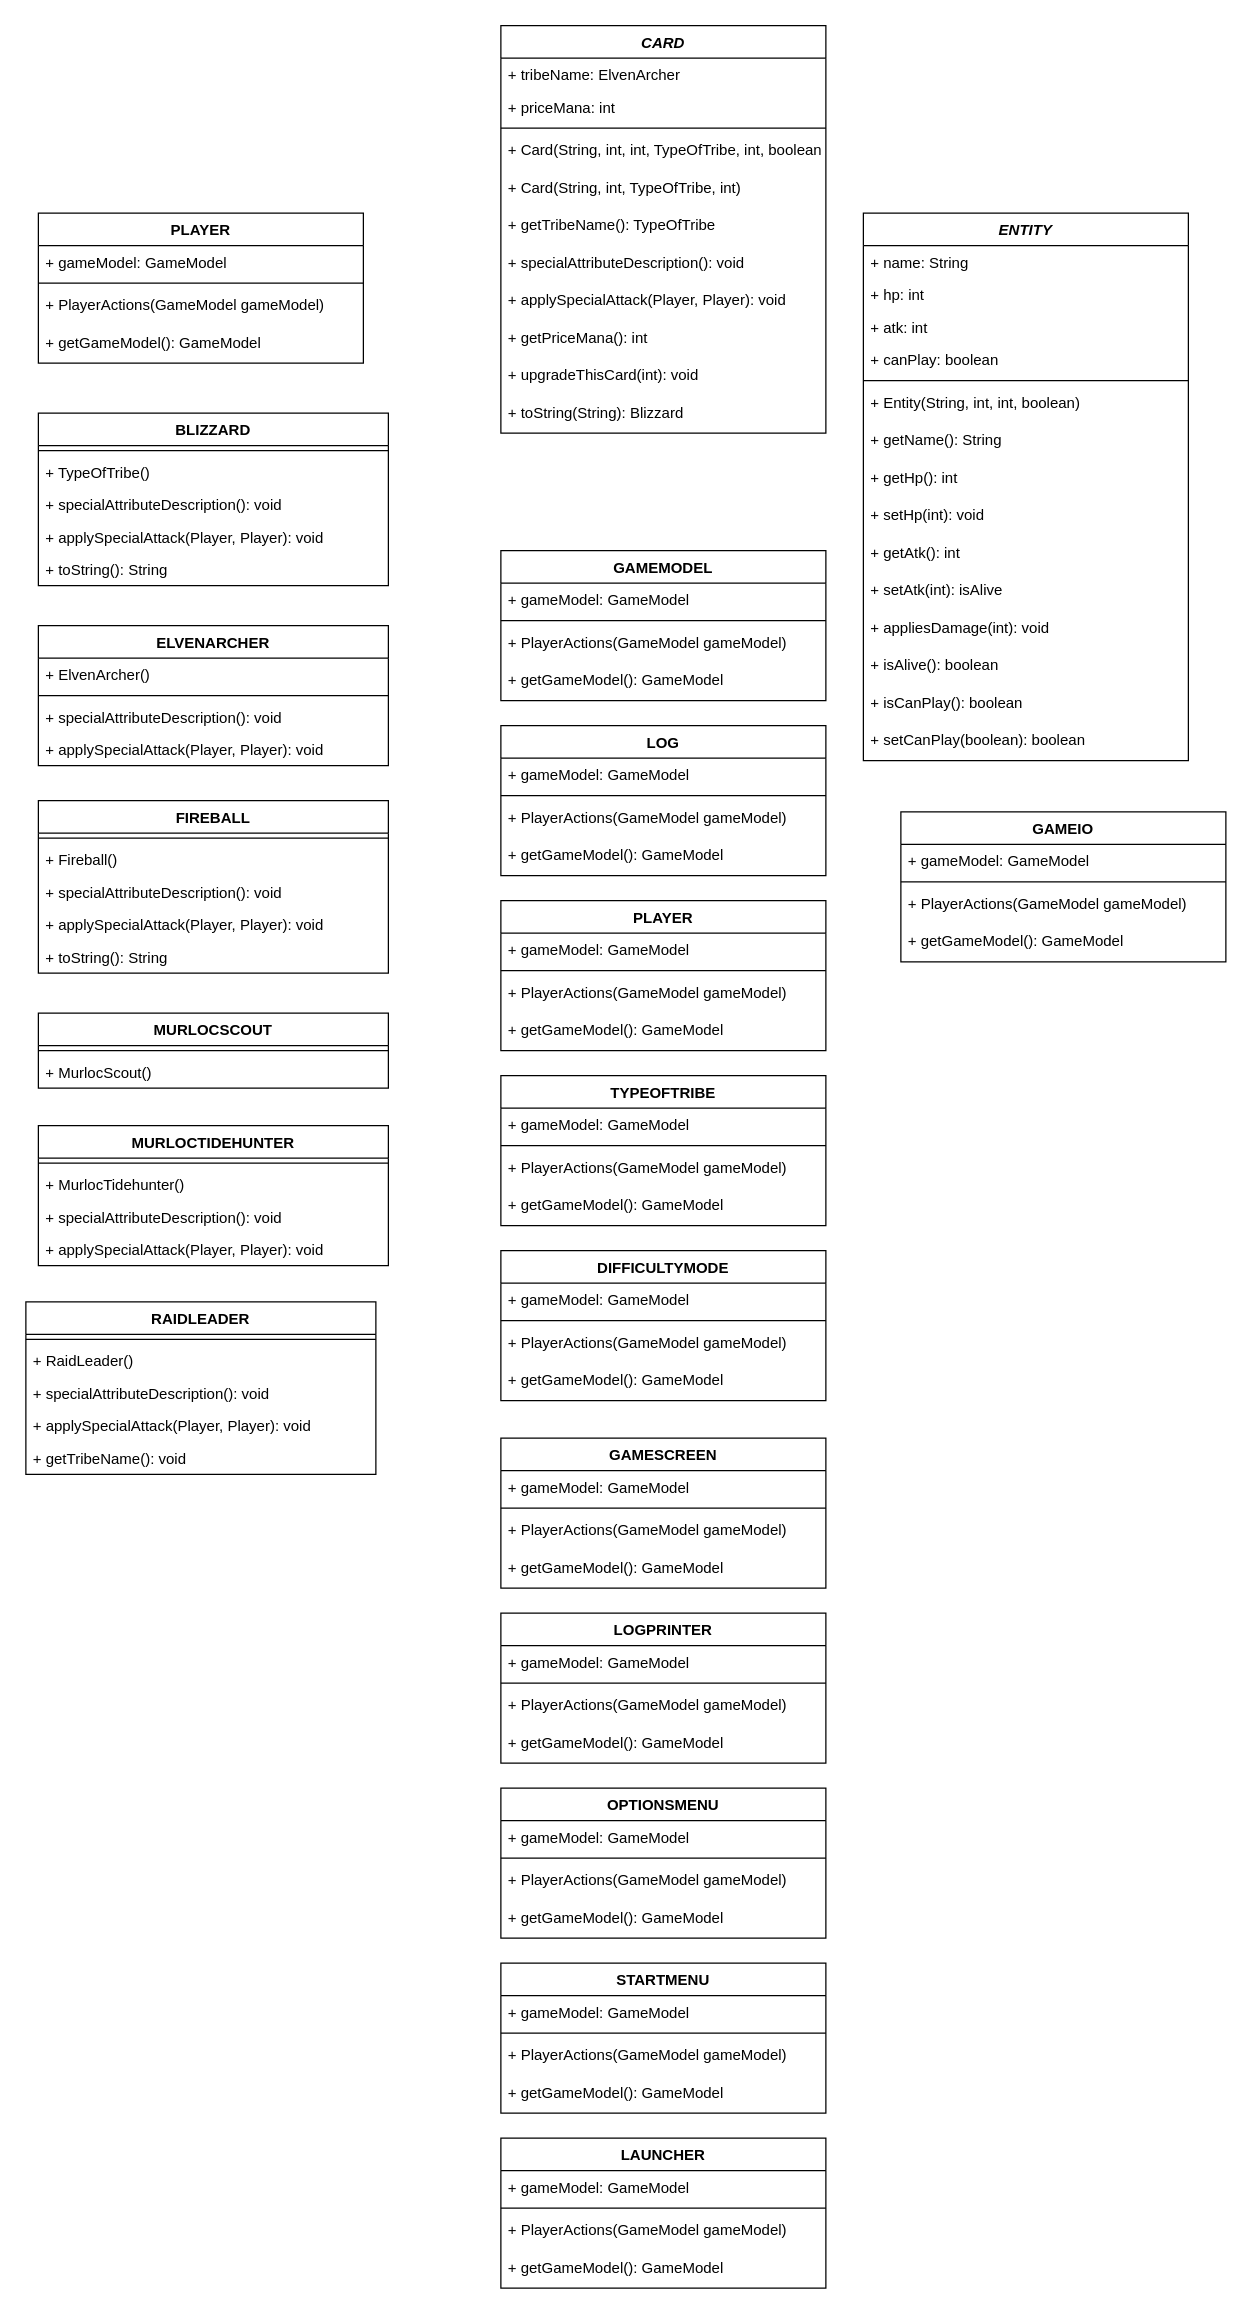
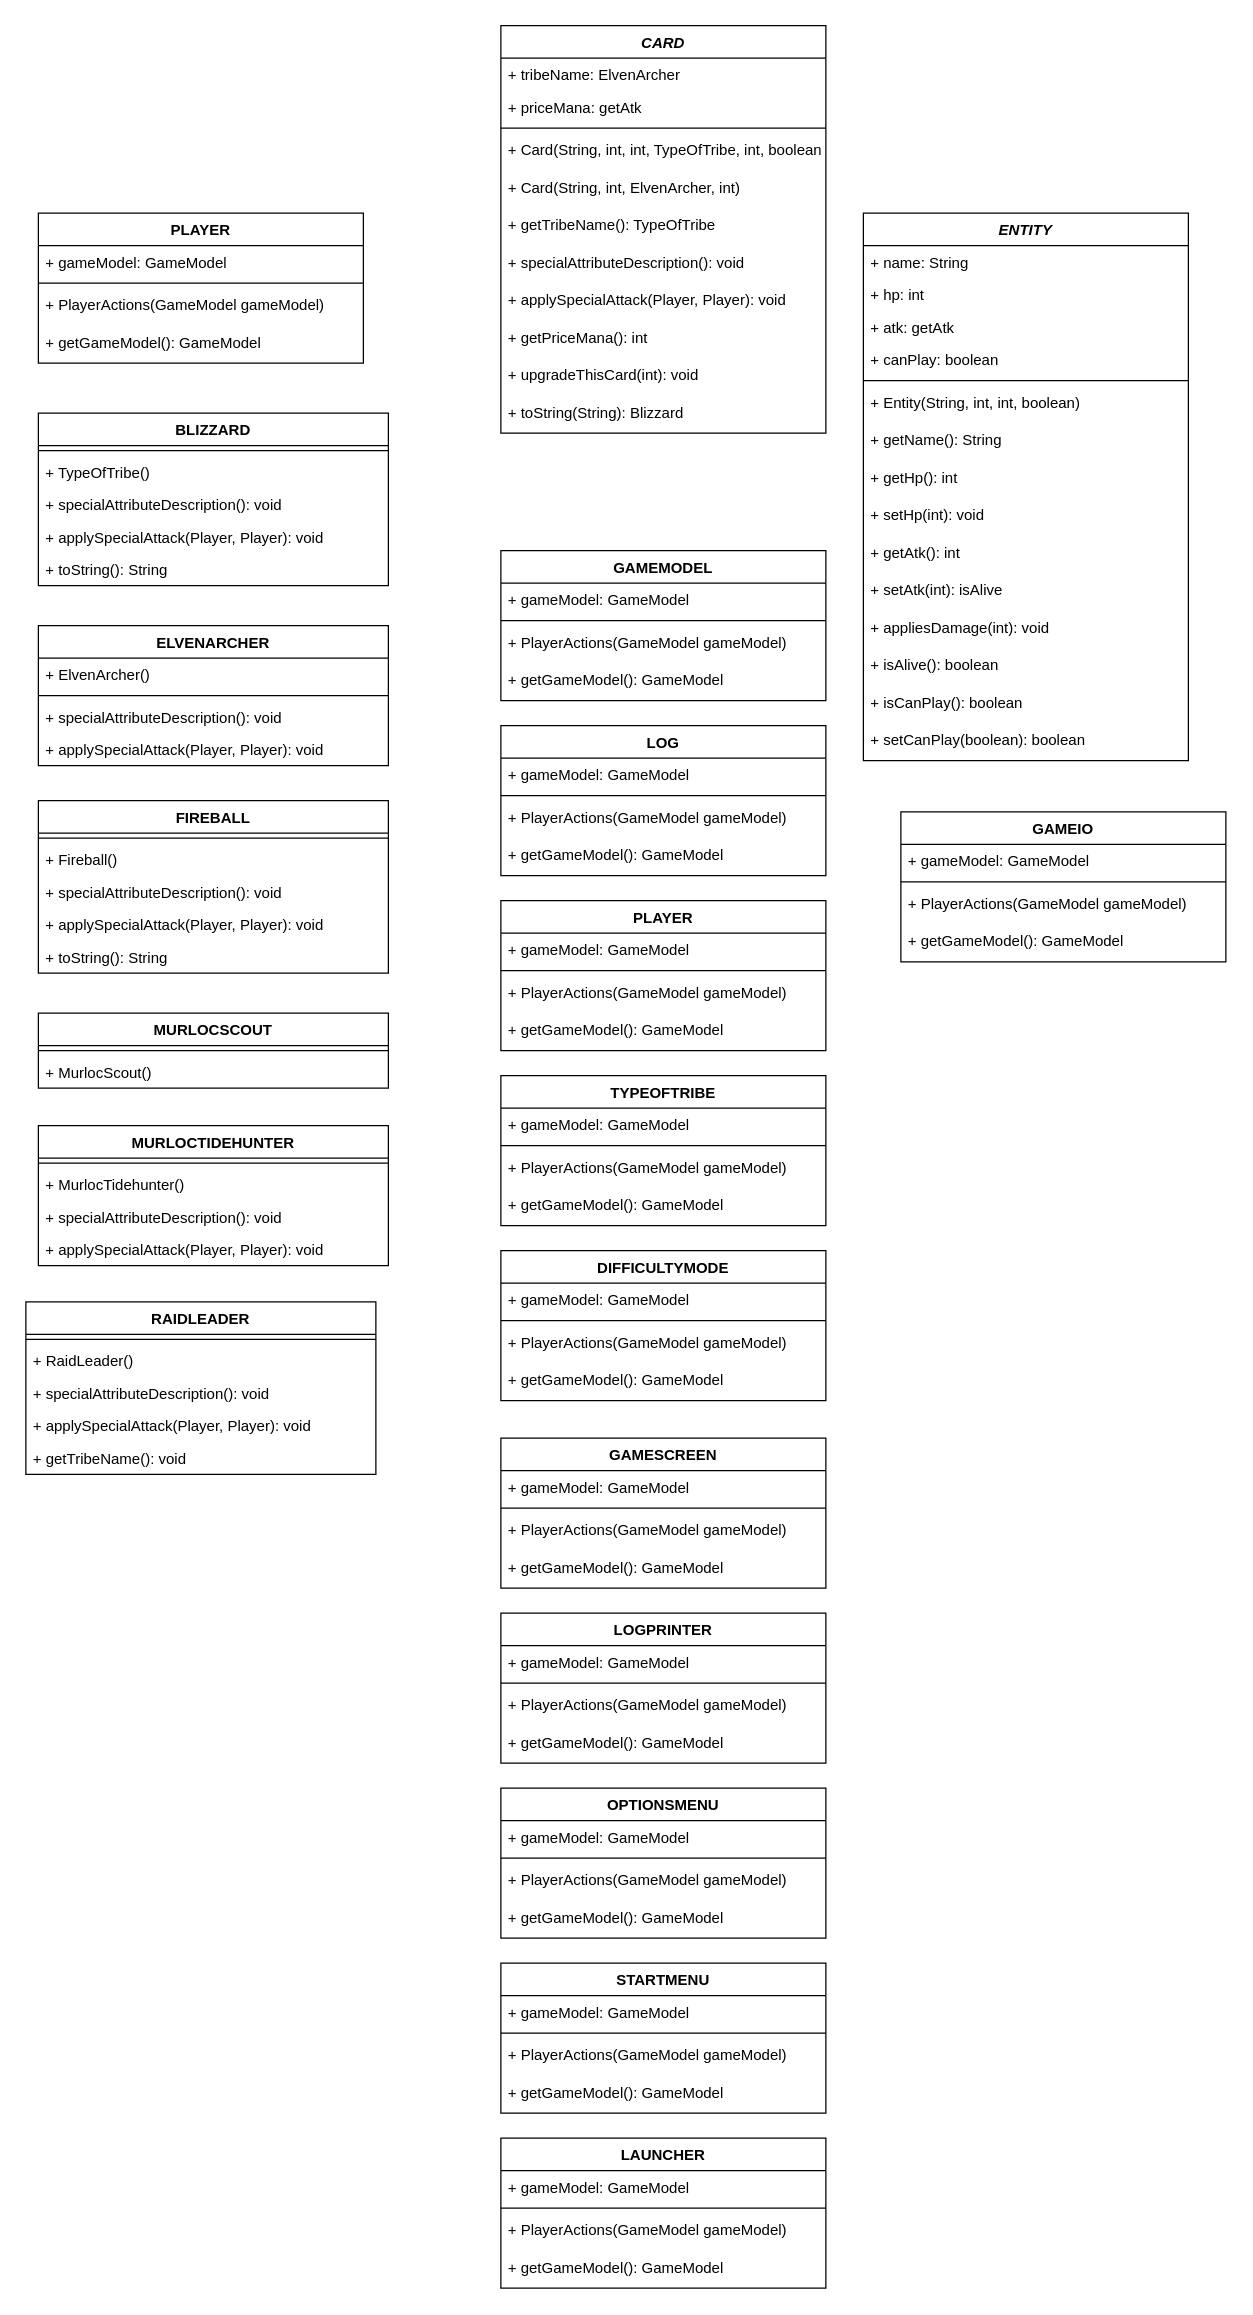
- <mxCell id="40" value="+ priceMana: int" style="text;strokeColor=none;fillColor=none;align=left;verticalAlign=top;spacingLeft=4;spacingRight=4;overflow=hidden;rotatable=0;points=[[0,0.5],[1,0.5]];portConstraint=eastwest;" vertex="1" parent="38"><mxGeometry y="52" width="260" height="26" as="geometry" /></mxCell>
+ <mxCell id="40" value="+ priceMana: getAtk" style="text;strokeColor=none;fillColor=none;align=left;verticalAlign=top;spacingLeft=4;spacingRight=4;overflow=hidden;rotatable=0;points=[[0,0.5],[1,0.5]];portConstraint=eastwest;" vertex="1" parent="38"><mxGeometry y="52" width="260" height="26" as="geometry" /></mxCell>
- <mxCell id="43" value="+ Card(String, int, TypeOfTribe, int)&#10;" style="text;strokeColor=none;fillColor=none;align=left;verticalAlign=top;spacingLeft=4;spacingRight=4;overflow=hidden;rotatable=0;points=[[0,0.5],[1,0.5]];portConstraint=eastwest;" vertex="1" parent="38"><mxGeometry y="116" width="260" height="30" as="geometry" /></mxCell>
+ <mxCell id="43" value="+ Card(String, int, ElvenArcher, int)&#10;" style="text;strokeColor=none;fillColor=none;align=left;verticalAlign=top;spacingLeft=4;spacingRight=4;overflow=hidden;rotatable=0;points=[[0,0.5],[1,0.5]];portConstraint=eastwest;" vertex="1" parent="38"><mxGeometry y="116" width="260" height="30" as="geometry" /></mxCell>
- <mxCell id="53" value="+ atk: int" style="text;strokeColor=none;fillColor=none;align=left;verticalAlign=top;spacingLeft=4;spacingRight=4;overflow=hidden;rotatable=0;points=[[0,0.5],[1,0.5]];portConstraint=eastwest;" vertex="1" parent="50"><mxGeometry y="78" width="260" height="26" as="geometry" /></mxCell>
+ <mxCell id="53" value="+ atk: getAtk" style="text;strokeColor=none;fillColor=none;align=left;verticalAlign=top;spacingLeft=4;spacingRight=4;overflow=hidden;rotatable=0;points=[[0,0.5],[1,0.5]];portConstraint=eastwest;" vertex="1" parent="50"><mxGeometry y="78" width="260" height="26" as="geometry" /></mxCell>
